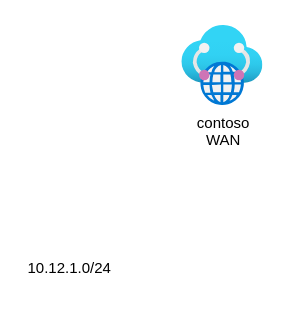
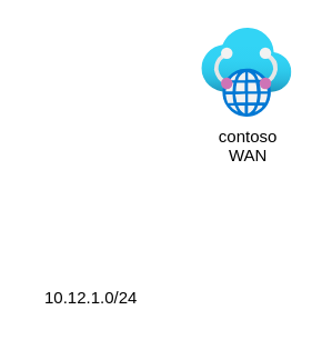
- <mxCell id="3" value="10.12.1.0/24" style="text;whiteSpace=wrap;html=1;" vertex="1" parent="1"><mxGeometry x="20" y="200" width="90" height="30" as="geometry" /></mxCell>
+ <mxCell id="3" value="10.12.1.0/24" style="text;whiteSpace=wrap;html=1;" vertex="1" parent="1"><mxGeometry x="30" y="200" width="90" height="30" as="geometry" /></mxCell>
